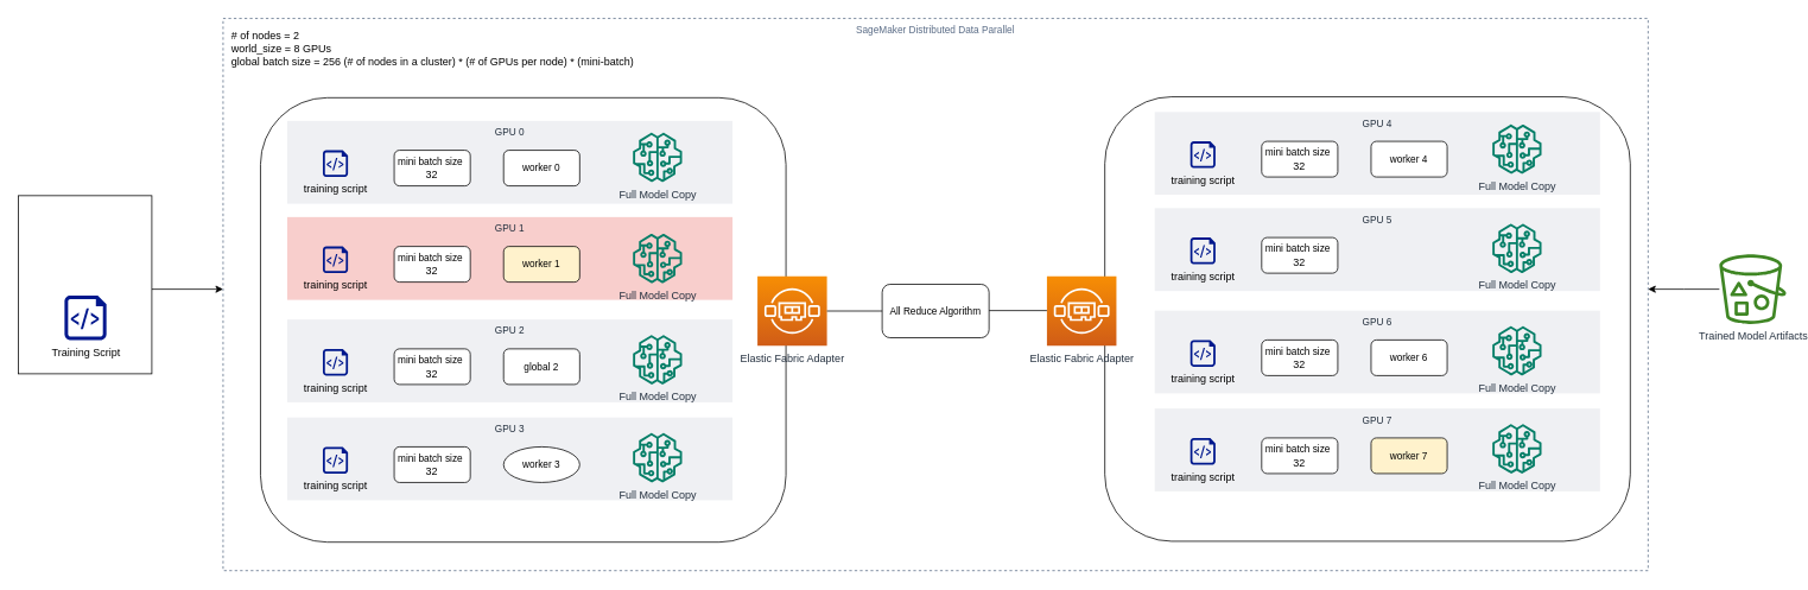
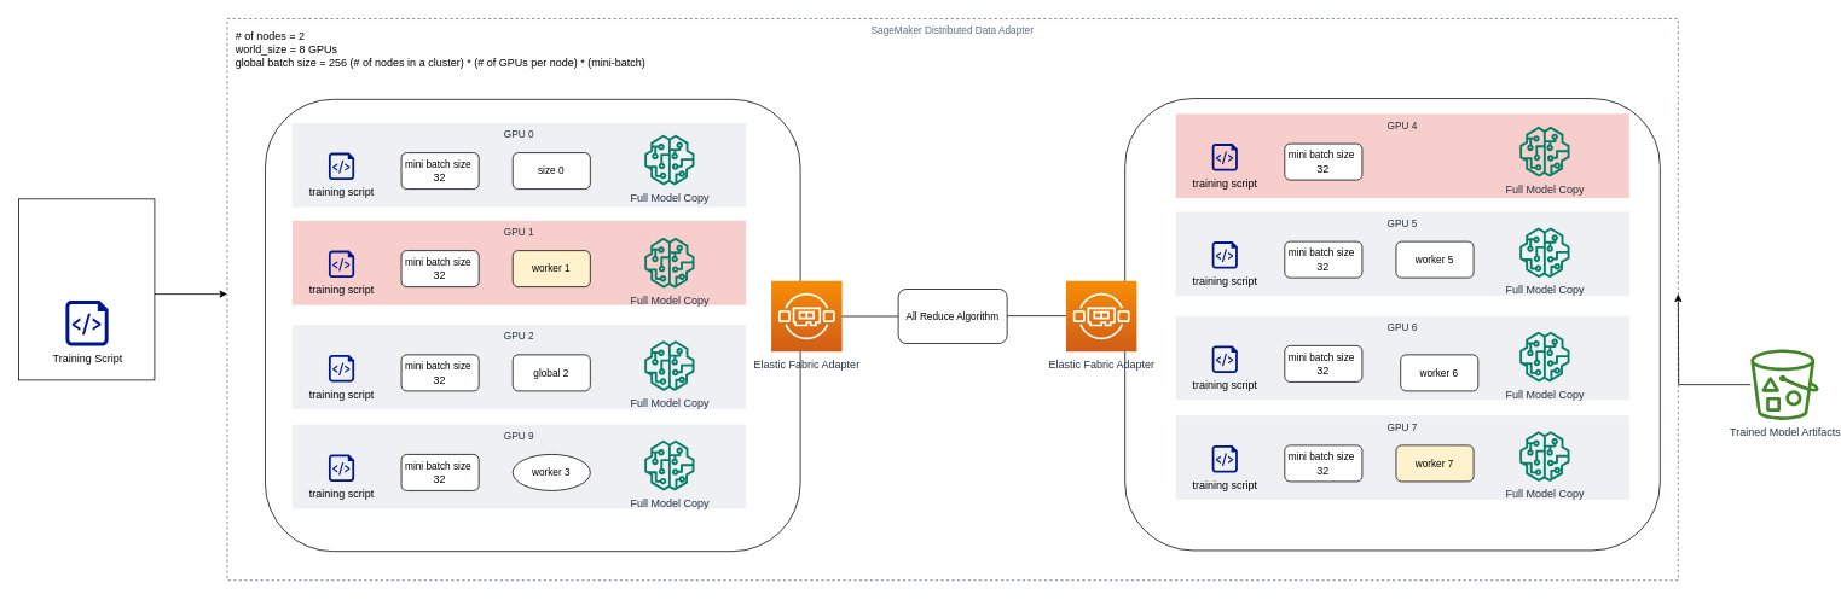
- <mxCell id="2" value="SageMaker Distributed Data Parallel" style="fillColor=none;strokeColor=#5A6C86;dashed=1;verticalAlign=top;fontStyle=0;fontColor=#5A6C86;fontSize=11;" parent="1" vertex="1"><mxGeometry x="250" y="20" width="1600" height="620" as="geometry" /></mxCell>
+ <mxCell id="2" value="SageMaker Distributed Data Adapter" style="fillColor=none;strokeColor=#5A6C86;dashed=1;verticalAlign=top;fontStyle=0;fontColor=#5A6C86;fontSize=11;" parent="1" vertex="1"><mxGeometry x="250" y="20" width="1600" height="620" as="geometry" /></mxCell>
- <mxCell id="48" value="GPU 4" style="fillColor=#EFF0F3;strokeColor=none;dashed=0;verticalAlign=top;fontStyle=0;fontColor=#232F3D;fontSize=11;" parent="47" vertex="1"><mxGeometry width="500" height="93" as="geometry" /></mxCell>
+ <mxCell id="48" value="GPU 4" style="fillColor=#f8cecc;strokeColor=none;dashed=0;verticalAlign=top;fontStyle=0;fontColor=#232F3D;fontSize=11;" parent="47" vertex="1"><mxGeometry width="500" height="93" as="geometry" /></mxCell>
- <mxCell id="52" value="&lt;span style=&quot;font-size: 11px&quot;&gt;worker 4&lt;/span&gt;" style="rounded=1;whiteSpace=wrap;html=1;align=center;" parent="49" vertex="1"><mxGeometry x="202.955" width="85.455" height="40" as="geometry" /></mxCell>
- <mxCell id="22" value="&lt;span style=&quot;font-size: 11px&quot;&gt;worker 0&lt;/span&gt;" style="rounded=1;whiteSpace=wrap;html=1;align=center;" parent="19" vertex="1"><mxGeometry x="202.955" width="85.455" height="40" as="geometry" /></mxCell>
+ <mxCell id="22" value="&lt;span style=&quot;font-size: 11px&quot;&gt;size 0&lt;/span&gt;" style="rounded=1;whiteSpace=wrap;html=1;align=center;" parent="19" vertex="1"><mxGeometry x="202.955" width="85.455" height="40" as="geometry" /></mxCell>
+ <mxCell id="66" value="&lt;span style=&quot;font-size: 11px&quot;&gt;worker 5&lt;/span&gt;" style="rounded=1;whiteSpace=wrap;html=1;align=center;" parent="63" vertex="1"><mxGeometry x="202.955" width="85.455" height="40" as="geometry" /></mxCell>
- <mxCell id="5" value="Trained Model Artifacts" style="sketch=0;outlineConnect=0;fontColor=#232F3E;gradientColor=none;fillColor=#3F8624;strokeColor=none;dashed=0;verticalLabelPosition=bottom;verticalAlign=top;align=center;html=1;fontSize=12;fontStyle=0;aspect=fixed;pointerEvents=1;shape=mxgraph.aws4.bucket_with_objects;" parent="1" vertex="1"><mxGeometry x="1930" y="285" width="75" height="78" as="geometry" /></mxCell>
+ <mxCell id="5" value="Trained Model Artifacts" style="sketch=0;outlineConnect=0;fontColor=#232F3E;gradientColor=none;fillColor=#3F8624;strokeColor=none;dashed=0;verticalLabelPosition=bottom;verticalAlign=top;align=center;html=1;fontSize=12;fontStyle=0;aspect=fixed;pointerEvents=1;shape=mxgraph.aws4.bucket_with_objects;" parent="1" vertex="1"><mxGeometry x="1930" y="385" width="75" height="78" as="geometry" /></mxCell>
- <mxCell id="45" value="&lt;span style=&quot;font-size: 11px&quot;&gt;worker 6&lt;/span&gt;" style="rounded=1;whiteSpace=wrap;html=1;align=center;" parent="42" vertex="1"><mxGeometry x="202.955" width="85.455" height="40" as="geometry" /></mxCell>
+ <mxCell id="45" value="&lt;span style=&quot;font-size: 11px&quot;&gt;worker 6&lt;/span&gt;" style="rounded=1;whiteSpace=wrap;html=1;align=center;" parent="42" vertex="1"><mxGeometry x="207.955" y="10" width="85.455" height="40" as="geometry" /></mxCell>
- <mxCell id="25" value="GPU 3" style="fillColor=#EFF0F3;strokeColor=none;dashed=0;verticalAlign=top;fontStyle=0;fontColor=#232F3D;fontSize=11;" parent="24" vertex="1"><mxGeometry width="500" height="93" as="geometry" /></mxCell>
+ <mxCell id="25" value="GPU 9" style="fillColor=#EFF0F3;strokeColor=none;dashed=0;verticalAlign=top;fontStyle=0;fontColor=#232F3D;fontSize=11;" parent="24" vertex="1"><mxGeometry width="500" height="93" as="geometry" /></mxCell>
